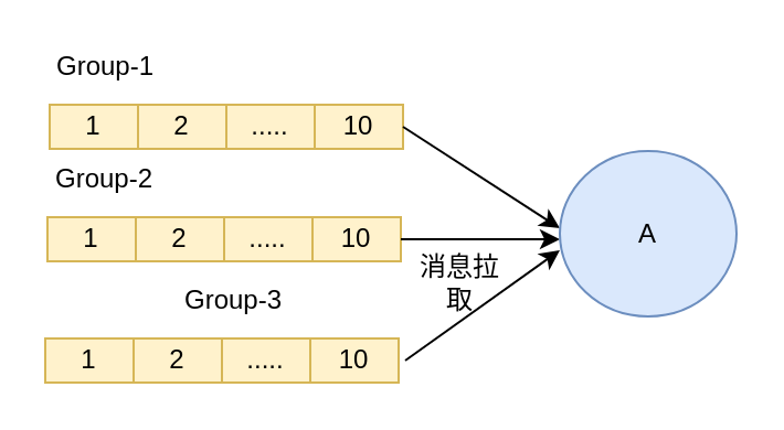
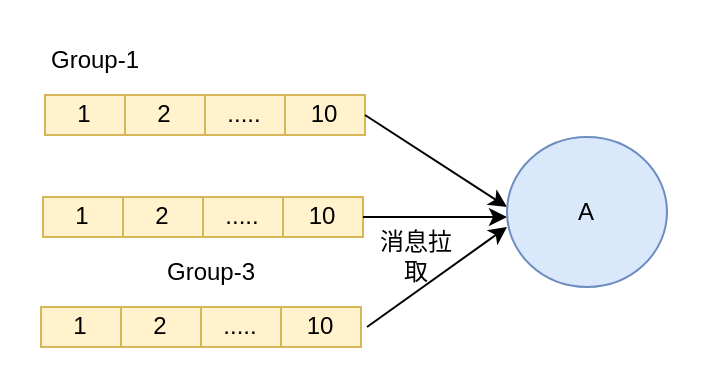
- <mxCell id="11" value="Group-2" style="text;html=1;strokeColor=none;fillColor=none;align=center;verticalAlign=middle;whiteSpace=wrap;rounded=0;" parent="1" vertex="1"><mxGeometry x="21" y="71" width="52" height="20" as="geometry" /></mxCell>
